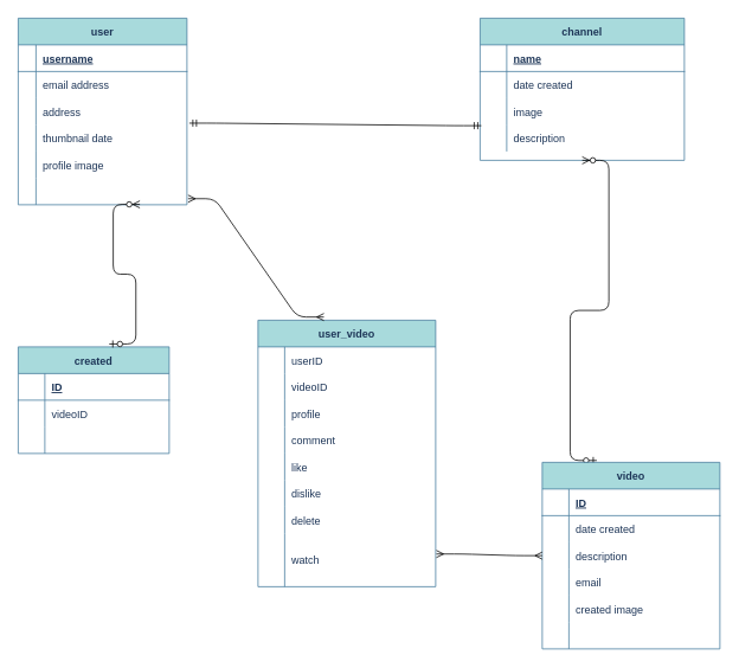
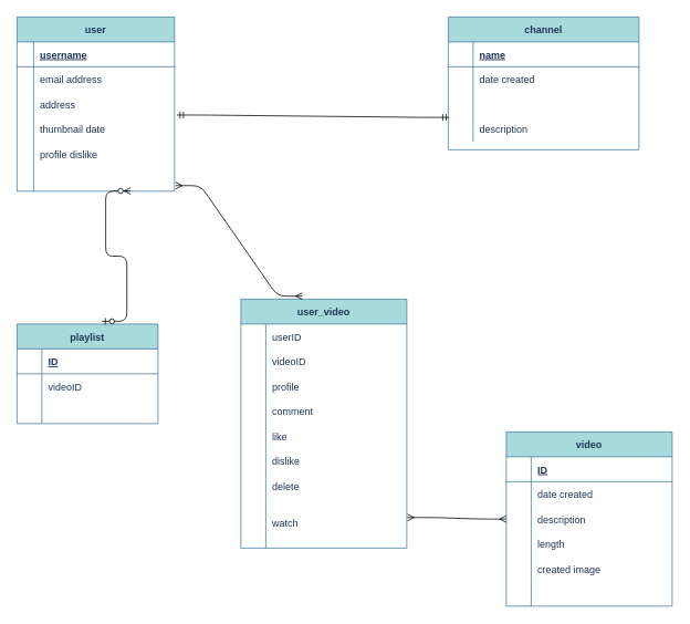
- <mxCell id="11" value="image" style="shape=partialRectangle;overflow=hidden;connectable=0;fillColor=none;top=0;left=0;bottom=0;right=0;align=left;spacingLeft=6;strokeColor=#457B9D;fontColor=#1D3557;" vertex="1" parent="9"><mxGeometry x="30" width="200" height="30" as="geometry" /></mxCell>
- <mxCell id="30" value="profile image" style="shape=partialRectangle;overflow=hidden;connectable=0;fillColor=none;top=0;left=0;bottom=0;right=0;align=left;spacingLeft=6;strokeColor=#457B9D;fontColor=#1D3557;" vertex="1" parent="28"><mxGeometry x="20" width="170" height="30" as="geometry" /></mxCell>
+ <mxCell id="30" value="profile dislike" style="shape=partialRectangle;overflow=hidden;connectable=0;fillColor=none;top=0;left=0;bottom=0;right=0;align=left;spacingLeft=6;strokeColor=#457B9D;fontColor=#1D3557;" vertex="1" parent="28"><mxGeometry x="20" width="170" height="30" as="geometry" /></mxCell>
- <mxCell id="45" value="" style="edgeStyle=entityRelationEdgeStyle;fontSize=12;html=1;endArrow=ERzeroToMany;startArrow=ERzeroToOne;entryX=0.5;entryY=1;entryDx=0;entryDy=0;exitX=0.307;exitY=-0.01;exitDx=0;exitDy=0;exitPerimeter=0;" edge="1" parent="1" source="47" target="2"><mxGeometry width="100" height="100" relative="1" as="geometry"><mxPoint x="600" y="440" as="sourcePoint" /><mxPoint x="560" y="230" as="targetPoint" /></mxGeometry></mxCell>
- <mxCell id="34" value="created" style="shape=table;startSize=30;container=1;collapsible=1;childLayout=tableLayout;fixedRows=1;rowLines=0;fontStyle=1;align=center;resizeLast=1;fillColor=#A8DADC;strokeColor=#457B9D;fontColor=#1D3557;" vertex="1" parent="1"><mxGeometry x="20" y="390" width="170" height="120" as="geometry" /></mxCell>
+ <mxCell id="34" value="playlist" style="shape=table;startSize=30;container=1;collapsible=1;childLayout=tableLayout;fixedRows=1;rowLines=0;fontStyle=1;align=center;resizeLast=1;fillColor=#A8DADC;strokeColor=#457B9D;fontColor=#1D3557;" vertex="1" parent="1"><mxGeometry x="20" y="390" width="170" height="120" as="geometry" /></mxCell>
- <mxCell id="59" value="email" style="shape=partialRectangle;overflow=hidden;connectable=0;fillColor=none;top=0;left=0;bottom=0;right=0;align=left;spacingLeft=6;strokeColor=#457B9D;fontColor=#1D3557;" vertex="1" parent="57"><mxGeometry x="30" width="170" height="30" as="geometry" /></mxCell>
+ <mxCell id="59" value="length" style="shape=partialRectangle;overflow=hidden;connectable=0;fillColor=none;top=0;left=0;bottom=0;right=0;align=left;spacingLeft=6;strokeColor=#457B9D;fontColor=#1D3557;" vertex="1" parent="57"><mxGeometry x="30" width="170" height="30" as="geometry" /></mxCell>
